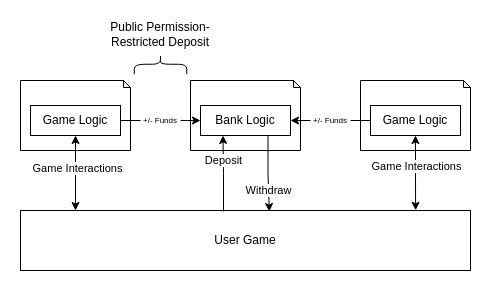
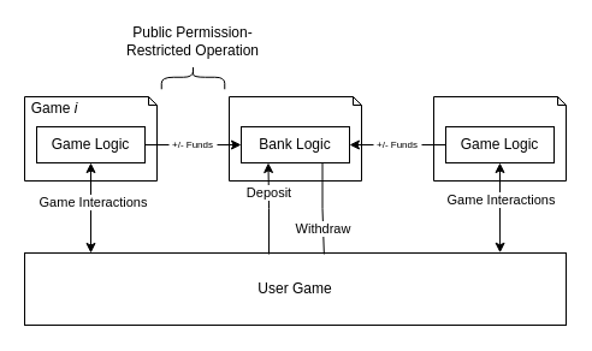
- <mxCell id="16" value="Public Permission-Restricted Deposit" style="text;html=1;strokeColor=none;fillColor=none;align=center;verticalAlign=middle;whiteSpace=wrap;rounded=0;" vertex="1" parent="1"><mxGeometry x="95" y="20" width="130" height="27.5" as="geometry" /></mxCell>
+ <mxCell id="16" value="Public Permission-Restricted Operation" style="text;html=1;strokeColor=none;fillColor=none;align=center;verticalAlign=middle;whiteSpace=wrap;rounded=0;" vertex="1" parent="1"><mxGeometry x="95" y="20" width="130" height="27.5" as="geometry" /></mxCell>
+ <mxCell id="5" value="Game &lt;i&gt;i&lt;/i&gt;" style="text;html=1;strokeColor=none;fillColor=none;align=center;verticalAlign=middle;whiteSpace=wrap;rounded=0;" vertex="1" parent="2"><mxGeometry width="50" height="20" as="geometry" /></mxCell>
- <mxCell id="20" value="Withdraw" style="edgeStyle=orthogonalEdgeStyle;rounded=0;orthogonalLoop=1;jettySize=auto;html=1;exitX=0.75;exitY=1;exitDx=0;exitDy=0;entryX=0.553;entryY=0.017;entryDx=0;entryDy=0;entryPerimeter=0;fontSize=11;startArrow=none;startFill=0;" edge="1" parent="1" source="11" target="6"><mxGeometry x="0.446" relative="1" as="geometry"><Array as="points"><mxPoint x="268" y="173" /><mxPoint x="268" y="173" /><mxPoint x="268" y="211" /></Array><mxPoint as="offset" /></mxGeometry></mxCell>
+ <mxCell id="20" value="Withdraw" style="edgeStyle=orthogonalEdgeStyle;rounded=0;orthogonalLoop=1;jettySize=auto;html=1;exitX=0.75;exitY=1;exitDx=0;exitDy=0;entryX=0.553;entryY=0.017;entryDx=0;entryDy=0;entryPerimeter=0;fontSize=11;startArrow=none;startFill=0;endArrow=none;" edge="1" parent="1" source="11" target="6"><mxGeometry x="0.446" relative="1" as="geometry"><Array as="points"><mxPoint x="268" y="173" /><mxPoint x="268" y="173" /><mxPoint x="268" y="211" /></Array><mxPoint as="offset" /></mxGeometry></mxCell>
